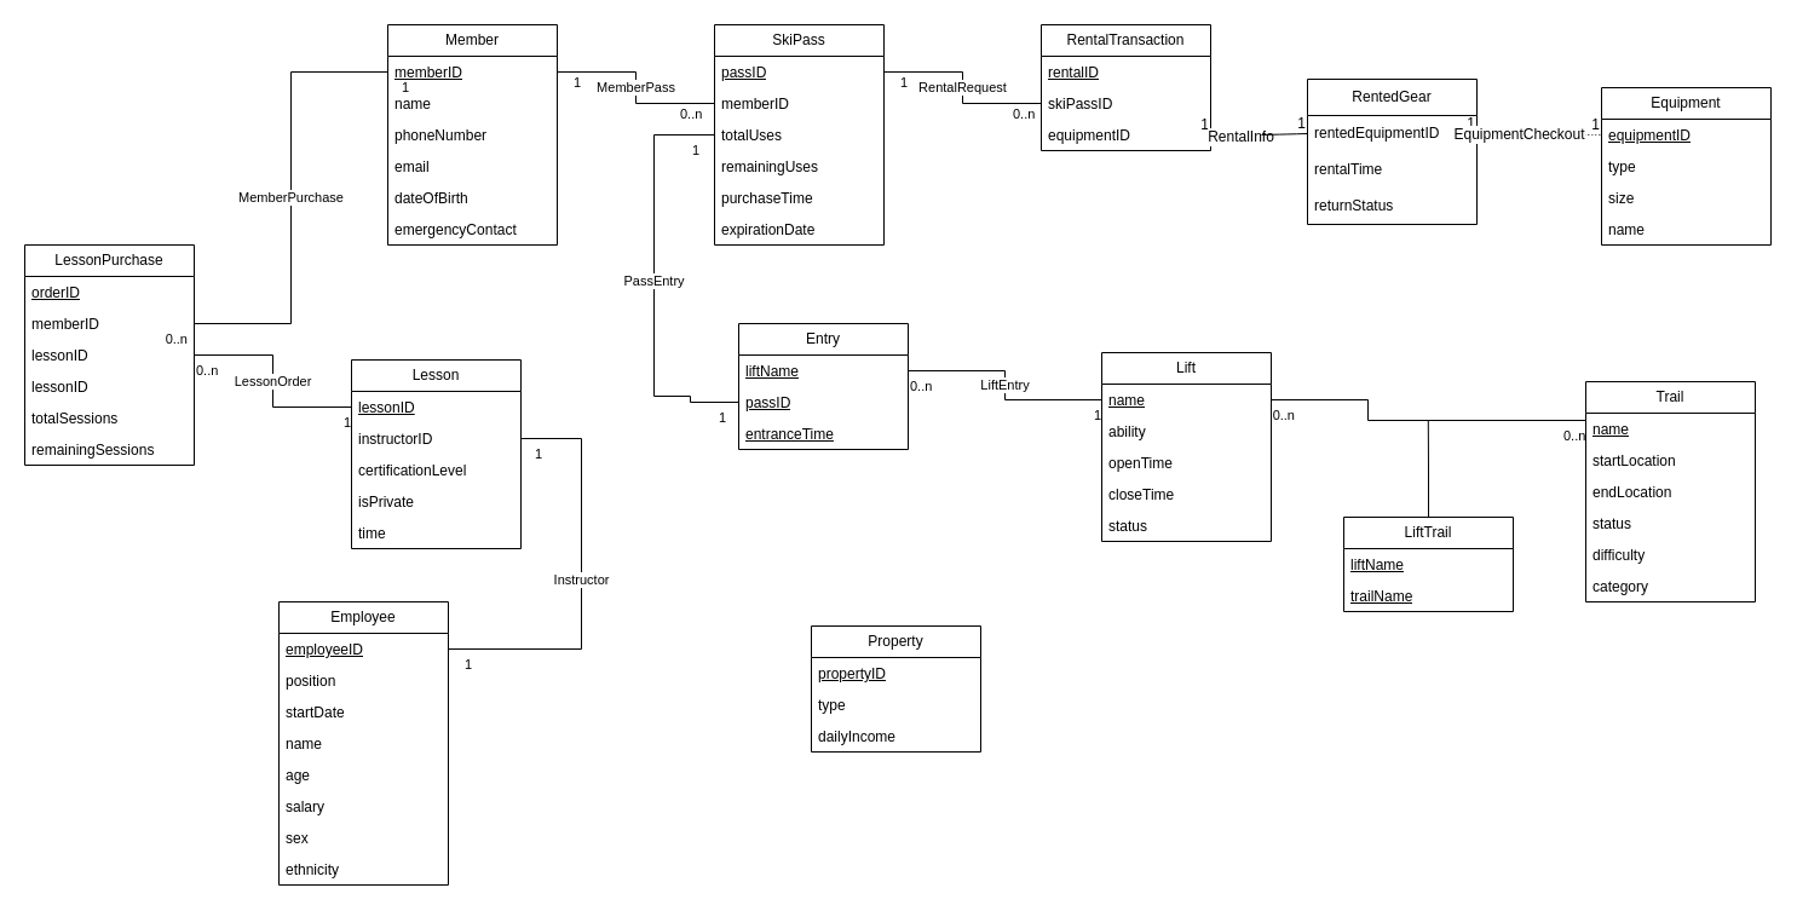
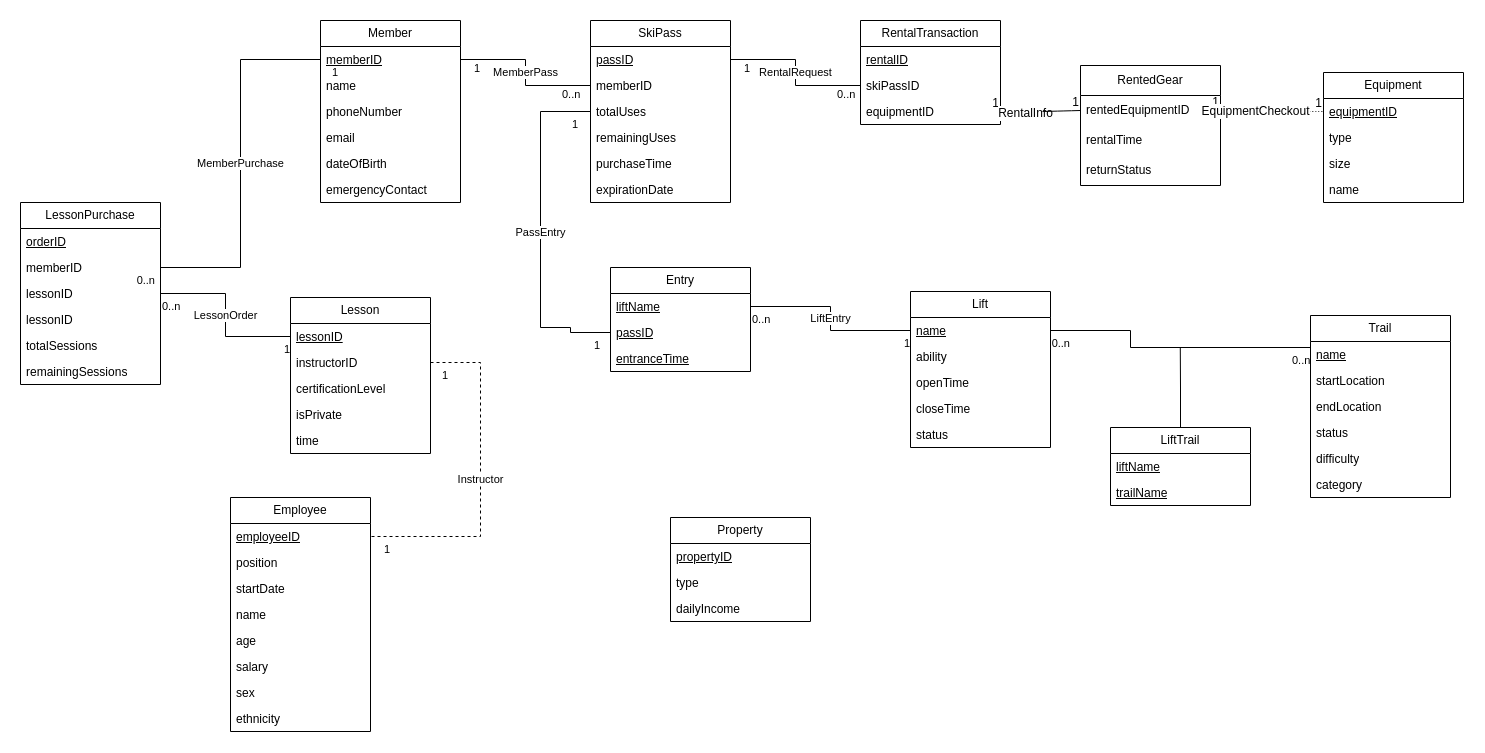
- <mxCell id="93" value="&lt;div&gt;Instructor&lt;/div&gt;" style="endArrow=none;html=1;endSize=12;startArrow=none;startSize=14;startFill=0;edgeStyle=orthogonalEdgeStyle;rounded=0;exitX=1;exitY=0.5;exitDx=0;exitDy=0;entryX=1;entryY=0.5;entryDx=0;entryDy=0;" edge="1" parent="1" source="33" target="85"><mxGeometry x="0.002" relative="1" as="geometry"><mxPoint x="590" y="277" as="sourcePoint" /><mxPoint x="750" y="277" as="targetPoint" /><Array as="points"><mxPoint x="480" y="362" /><mxPoint x="480" y="536" /></Array><mxPoint as="offset" /></mxGeometry></mxCell>
+ <mxCell id="93" value="&lt;div&gt;Instructor&lt;/div&gt;" style="endArrow=none;html=1;endSize=12;startArrow=none;startSize=14;startFill=0;edgeStyle=orthogonalEdgeStyle;rounded=0;exitX=1;exitY=0.5;exitDx=0;exitDy=0;entryX=1;entryY=0.5;entryDx=0;entryDy=0;dashed=1;" edge="1" parent="1" source="33" target="85"><mxGeometry x="0.002" relative="1" as="geometry"><mxPoint x="590" y="277" as="sourcePoint" /><mxPoint x="750" y="277" as="targetPoint" /><Array as="points"><mxPoint x="480" y="362" /><mxPoint x="480" y="536" /></Array><mxPoint as="offset" /></mxGeometry></mxCell>
